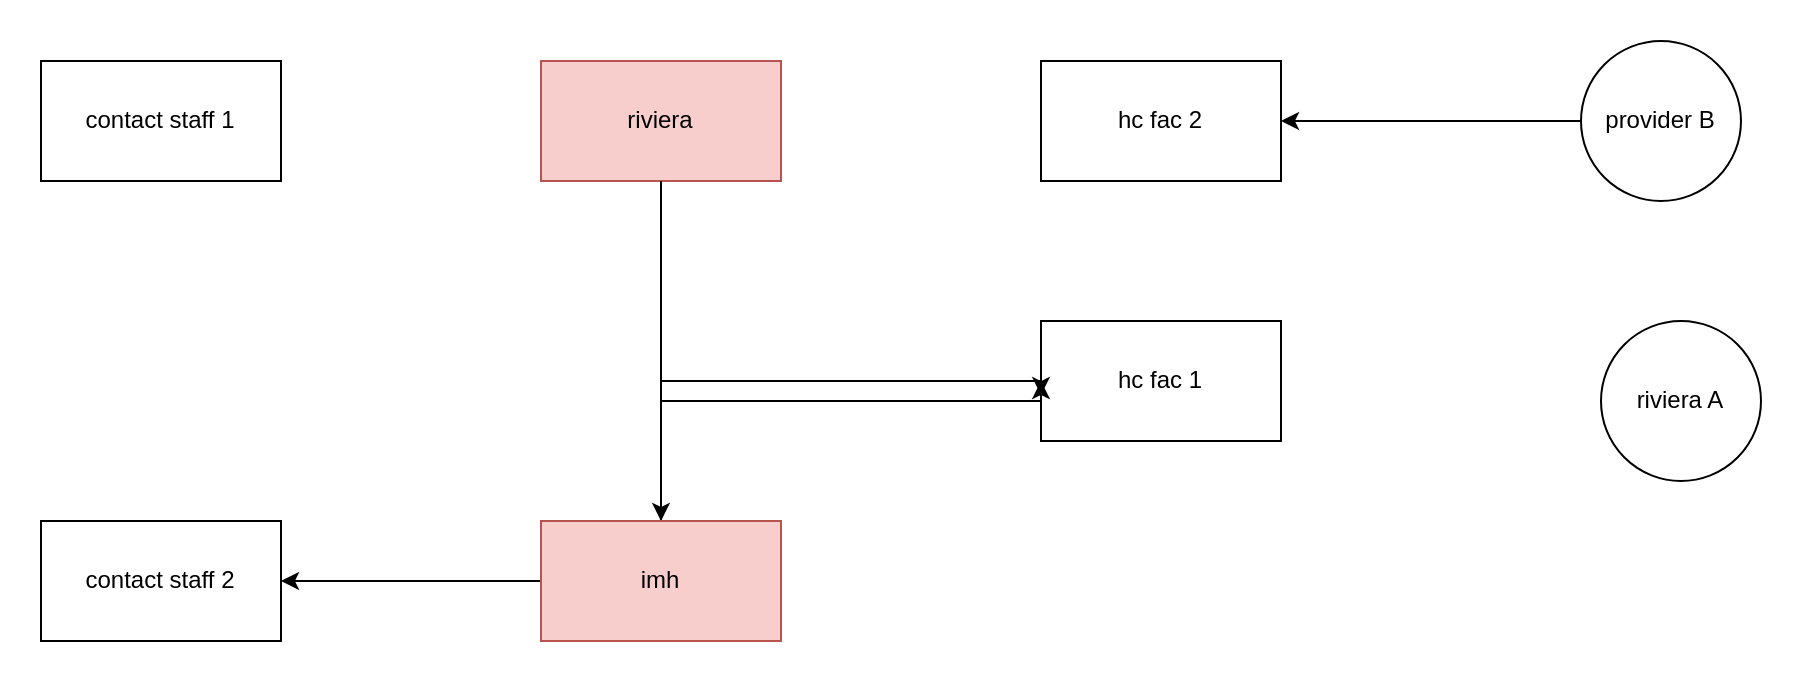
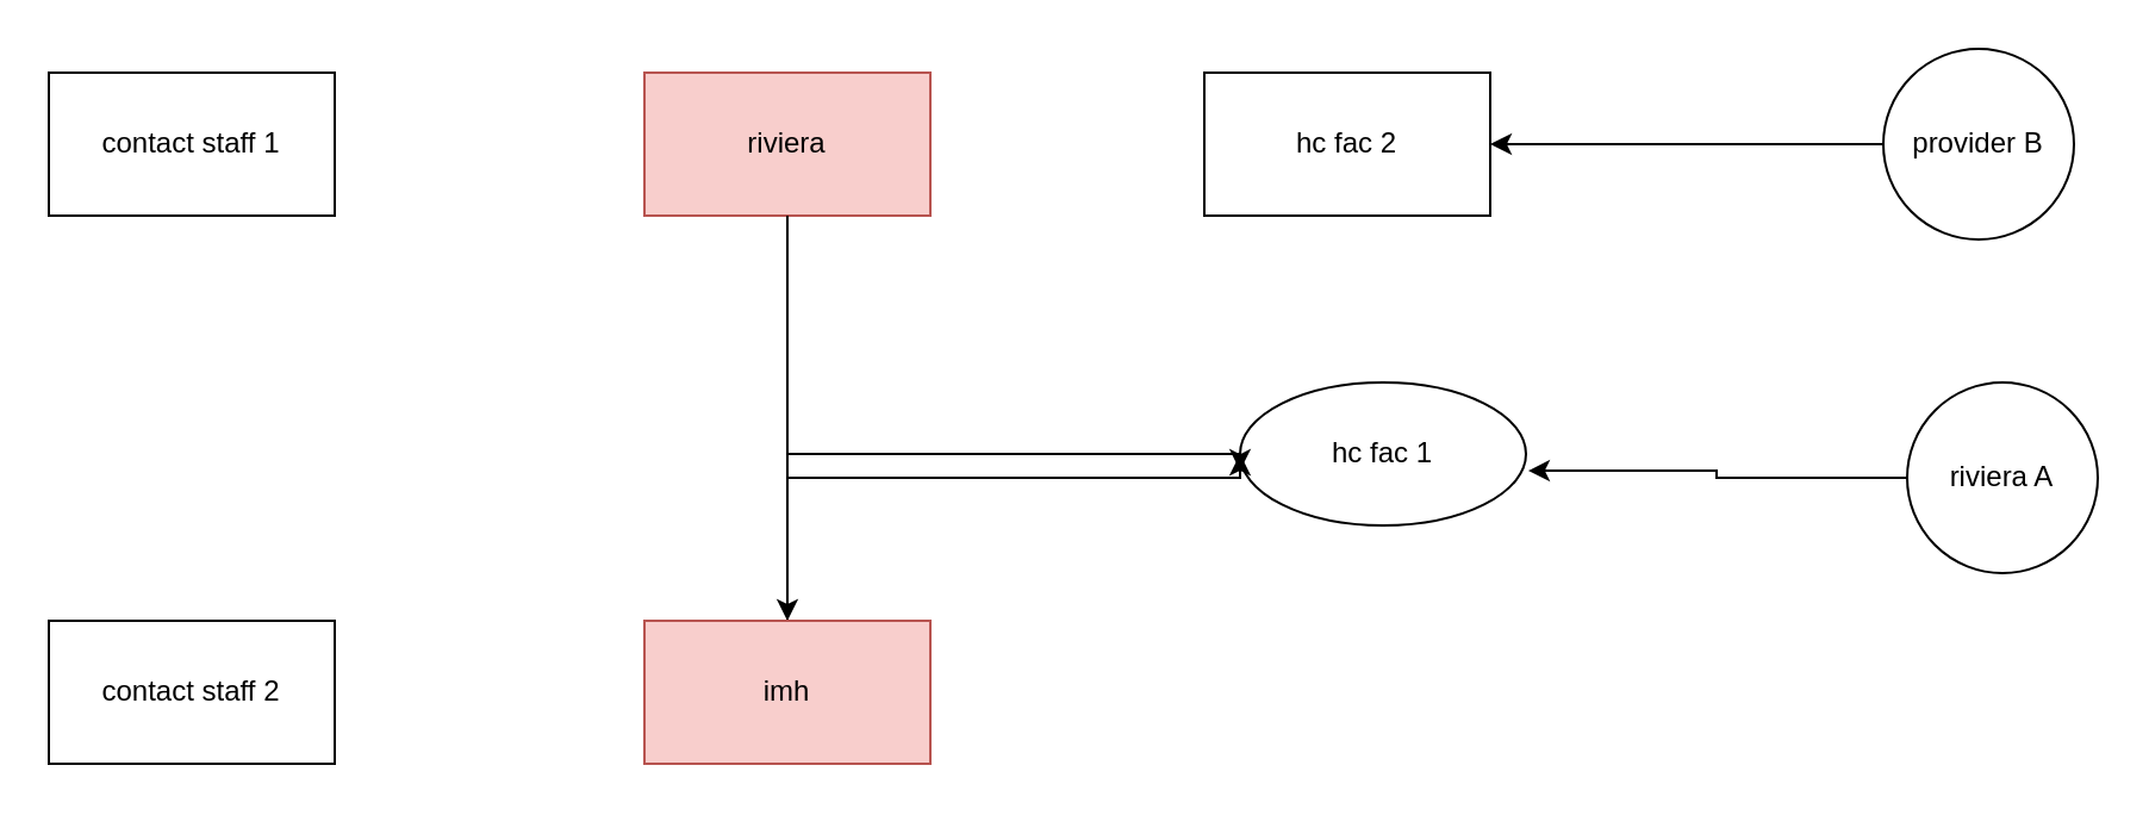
- <mxCell id="6" value="hc fac 2" style="rounded=0;whiteSpace=wrap;html=1;" vertex="1" parent="1"><mxGeometry x="520" y="30" width="120" height="60" as="geometry" /></mxCell>
+ <mxCell id="6" value="hc fac 2" style="rounded=0;whiteSpace=wrap;html=1;" vertex="1" parent="1"><mxGeometry x="505" y="30" width="120" height="60" as="geometry" /></mxCell>
- <mxCell id="4" value="hc fac 1" style="rounded=0;whiteSpace=wrap;html=1;" vertex="1" parent="1"><mxGeometry x="520" y="160" width="120" height="60" as="geometry" /></mxCell>
+ <mxCell id="4" value="hc fac 1" style="ellipse;whiteSpace=wrap;html=1;" vertex="1" parent="1"><mxGeometry x="520" y="160" width="120" height="60" as="geometry" /></mxCell>
+ <mxCell id="15" style="edgeStyle=orthogonalEdgeStyle;rounded=0;orthogonalLoop=1;jettySize=auto;html=1;entryX=1.008;entryY=0.617;entryDx=0;entryDy=0;entryPerimeter=0;" edge="1" parent="1" source="7" target="4"><mxGeometry relative="1" as="geometry" /></mxCell>
- <mxCell id="10" style="edgeStyle=orthogonalEdgeStyle;rounded=0;orthogonalLoop=1;jettySize=auto;html=1;entryX=1;entryY=0.5;entryDx=0;entryDy=0;" edge="1" parent="1" source="12" target="13"><mxGeometry relative="1" as="geometry" /></mxCell>
